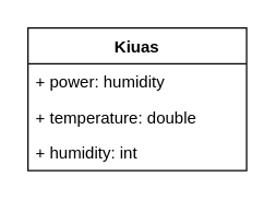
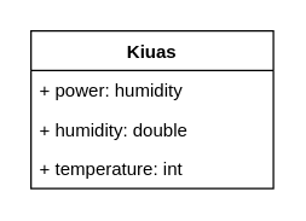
- <mxCell id="4" value="+ temperature: double" style="text;strokeColor=none;fillColor=none;align=left;verticalAlign=top;spacingLeft=4;spacingRight=4;overflow=hidden;rotatable=0;points=[[0,0.5],[1,0.5]];portConstraint=eastwest;" vertex="1" parent="2"><mxGeometry y="52" width="160" height="26" as="geometry" /></mxCell>
+ <mxCell id="4" value="+ humidity: double" style="text;strokeColor=none;fillColor=none;align=left;verticalAlign=top;spacingLeft=4;spacingRight=4;overflow=hidden;rotatable=0;points=[[0,0.5],[1,0.5]];portConstraint=eastwest;" vertex="1" parent="2"><mxGeometry y="52" width="160" height="26" as="geometry" /></mxCell>
- <mxCell id="5" value="+ humidity: int" style="text;strokeColor=none;fillColor=none;align=left;verticalAlign=top;spacingLeft=4;spacingRight=4;overflow=hidden;rotatable=0;points=[[0,0.5],[1,0.5]];portConstraint=eastwest;" vertex="1" parent="2"><mxGeometry y="78" width="160" height="26" as="geometry" /></mxCell>
+ <mxCell id="5" value="+ temperature: int" style="text;strokeColor=none;fillColor=none;align=left;verticalAlign=top;spacingLeft=4;spacingRight=4;overflow=hidden;rotatable=0;points=[[0,0.5],[1,0.5]];portConstraint=eastwest;" vertex="1" parent="2"><mxGeometry y="78" width="160" height="26" as="geometry" /></mxCell>
